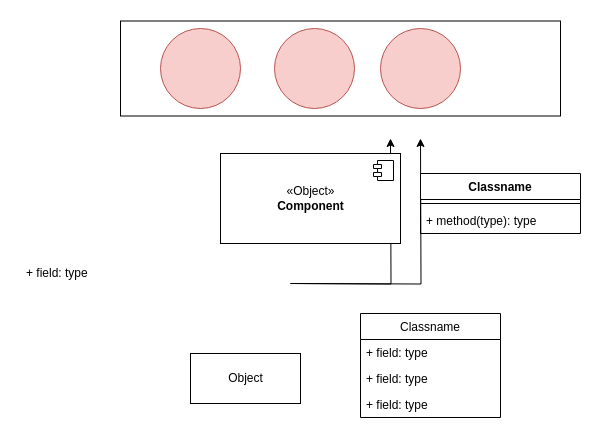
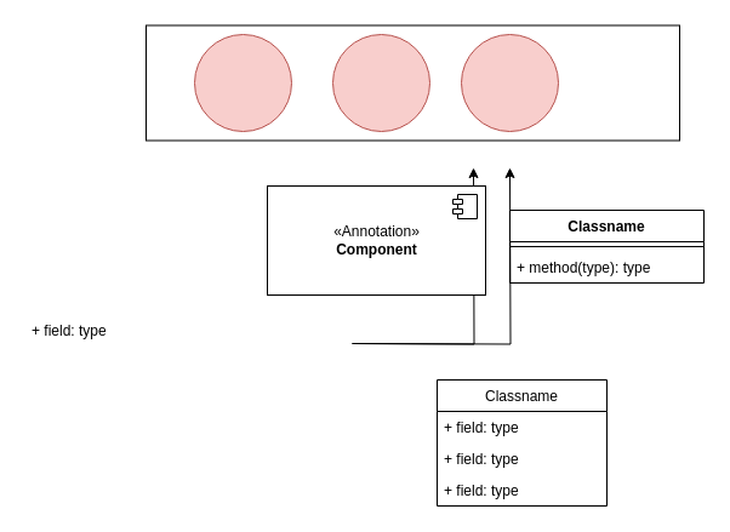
- <mxCell id="17" value="&amp;laquo;Object&amp;raquo;&lt;br/&gt;&lt;b&gt;Component&lt;/b&gt;" style="html=1;dropTarget=0;" vertex="1" parent="1"><mxGeometry x="220" y="153" width="180" height="90" as="geometry" /></mxCell>
+ <mxCell id="17" value="&amp;laquo;Annotation&amp;raquo;&lt;br/&gt;&lt;b&gt;Component&lt;/b&gt;" style="html=1;dropTarget=0;" vertex="1" parent="1"><mxGeometry x="220" y="153" width="180" height="90" as="geometry" /></mxCell>
- <mxCell id="12" value="Object" style="html=1;" vertex="1" parent="1"><mxGeometry x="190" y="353" width="110" height="50" as="geometry" /></mxCell>
